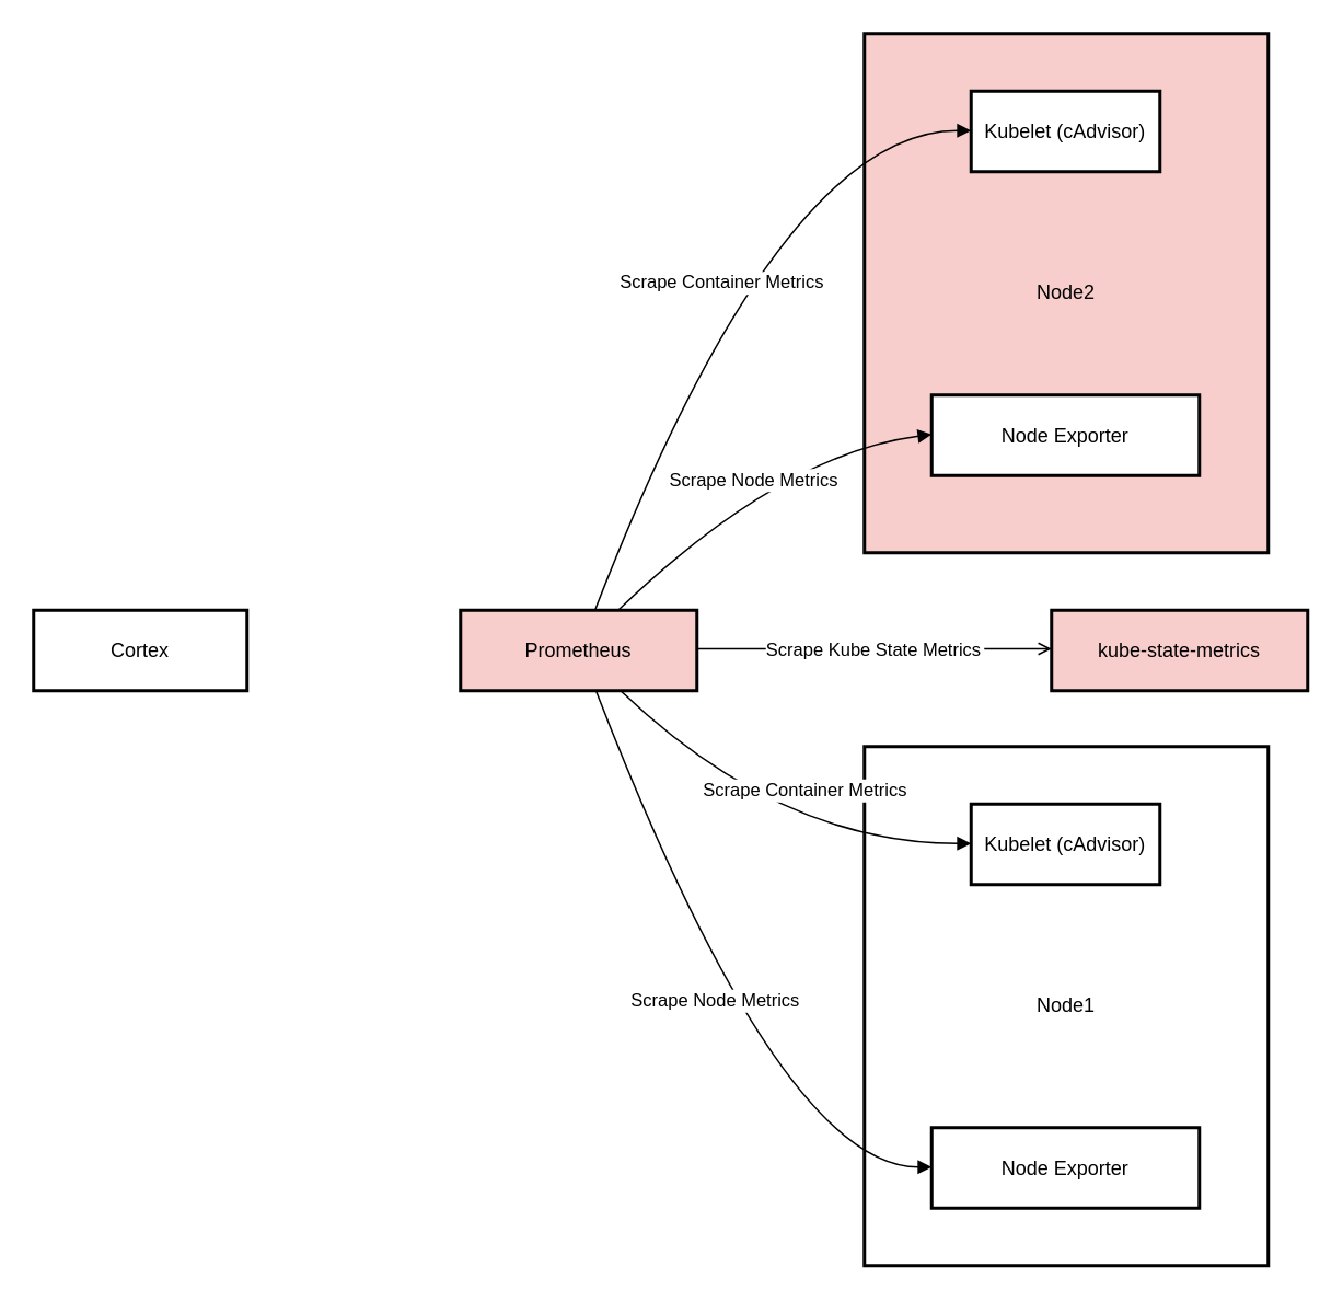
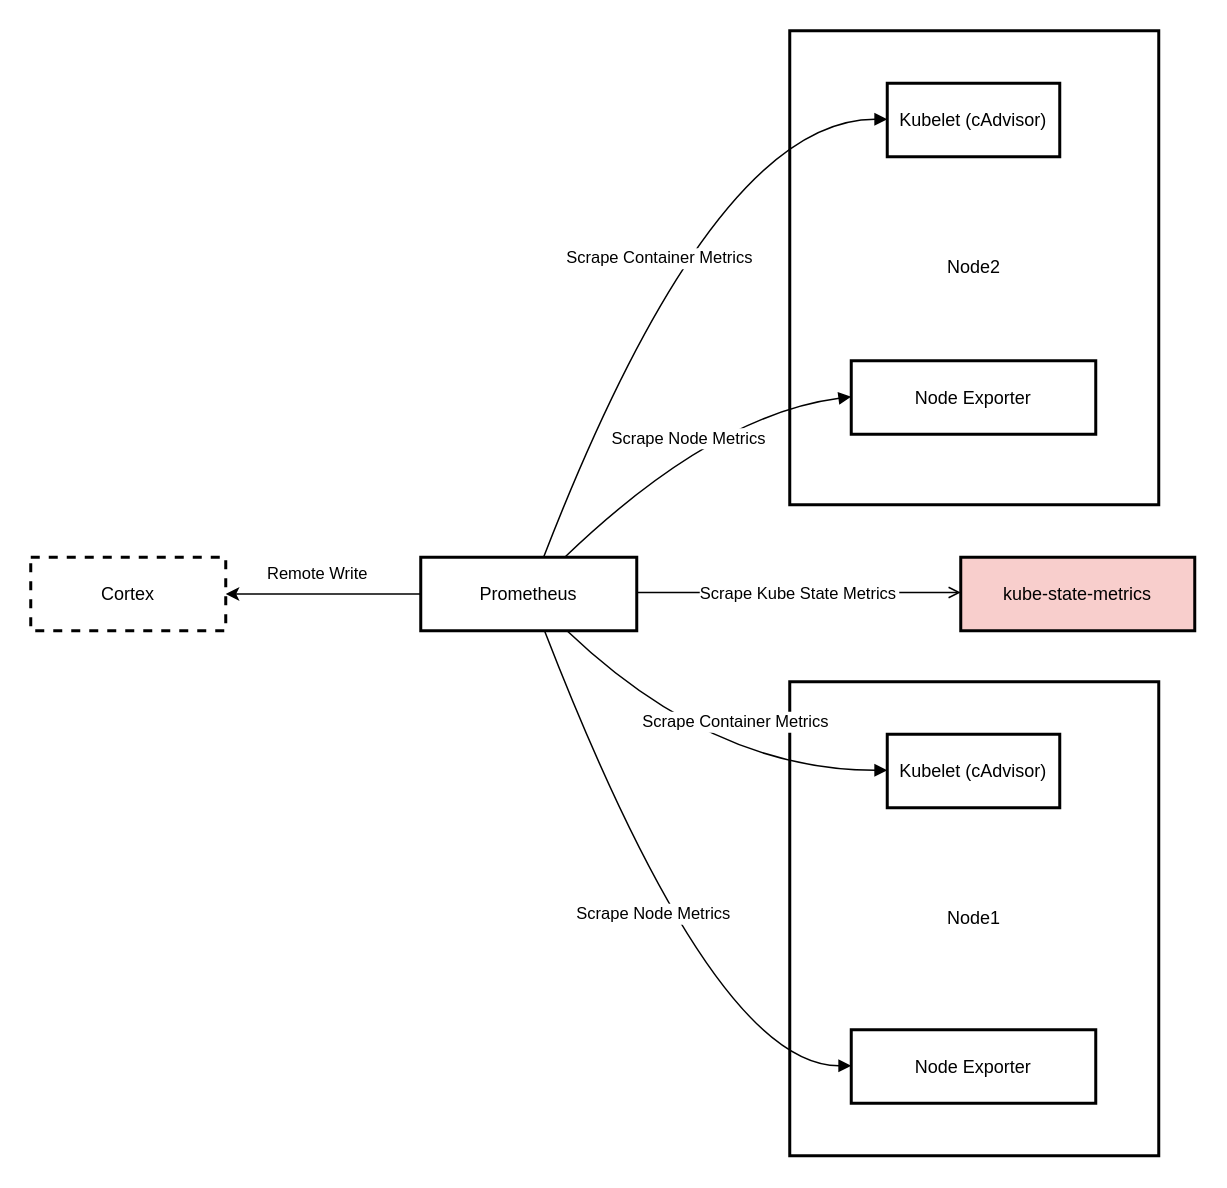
- <mxCell id="2" value="Node2" style="whiteSpace=wrap;strokeWidth=2;fillColor=#f8cecc;" vertex="1" parent="1"><mxGeometry x="526" y="20" width="246" height="316" as="geometry" /></mxCell>
+ <mxCell id="2" value="Node2" style="whiteSpace=wrap;strokeWidth=2;" vertex="1" parent="1"><mxGeometry x="526" y="20" width="246" height="316" as="geometry" /></mxCell>
- <mxCell id="17" value="Cortex" style="whiteSpace=wrap;strokeWidth=2;" vertex="1" parent="1"><mxGeometry x="20" y="371" width="130" height="49" as="geometry" /></mxCell>
+ <mxCell id="17" value="Cortex" style="whiteSpace=wrap;strokeWidth=2;dashed=1;" vertex="1" parent="1"><mxGeometry x="20" y="371" width="130" height="49" as="geometry" /></mxCell>
+ <mxCell id="9" style="edgeStyle=orthogonalEdgeStyle;rounded=0;orthogonalLoop=1;jettySize=auto;html=1;" edge="1" parent="1" source="11" target="17"><mxGeometry relative="1" as="geometry" /></mxCell>
+ <mxCell id="10" value="Remote Write" style="edgeLabel;html=1;align=center;verticalAlign=middle;resizable=0;points=[];" vertex="1" connectable="0" parent="9"><mxGeometry x="0.49" y="-14" relative="1" as="geometry"><mxPoint x="27" as="offset" /></mxGeometry></mxCell>
- <mxCell id="11" value="Prometheus" style="whiteSpace=wrap;strokeWidth=2;fillColor=#f8cecc;" vertex="1" parent="1"><mxGeometry x="280" y="371" width="144" height="49" as="geometry" /></mxCell>
+ <mxCell id="11" value="Prometheus" style="whiteSpace=wrap;strokeWidth=2;" vertex="1" parent="1"><mxGeometry x="280" y="371" width="144" height="49" as="geometry" /></mxCell>
